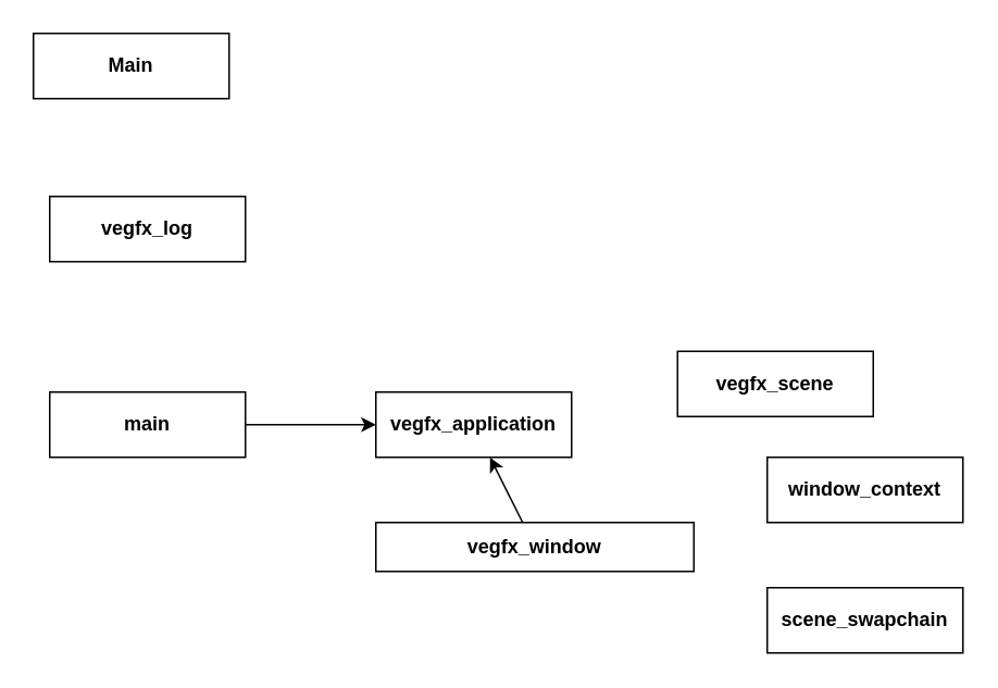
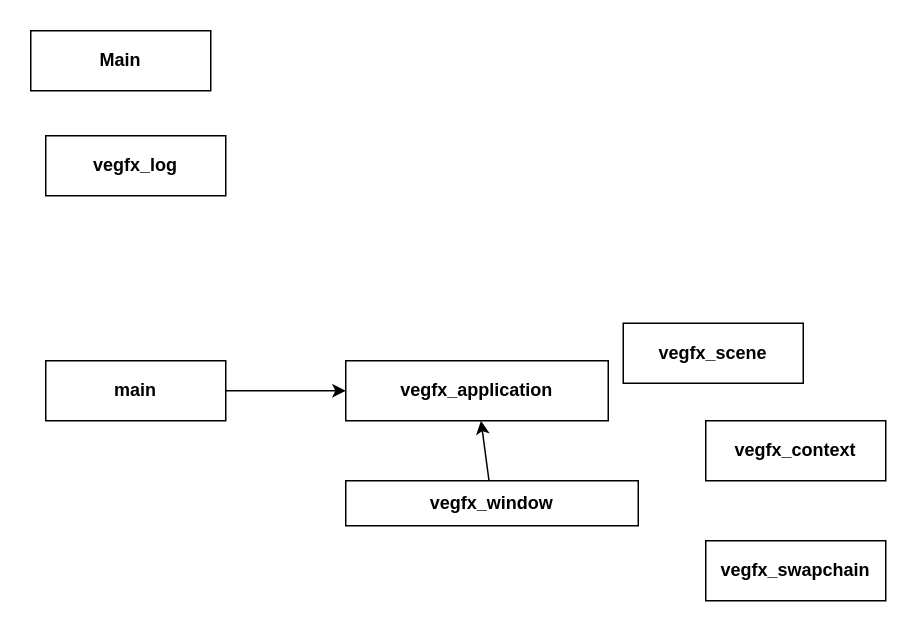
- <mxCell id="10" value="vegfx_log" style="rounded=0;whiteSpace=wrap;html=1;fontStyle=1" parent="1" vertex="1"><mxGeometry x="30" y="120" width="120" height="40" as="geometry" /></mxCell>
+ <mxCell id="10" value="vegfx_log" style="rounded=0;whiteSpace=wrap;html=1;fontStyle=1" parent="1" vertex="1"><mxGeometry x="30" y="90" width="120" height="40" as="geometry" /></mxCell>
- <mxCell id="5" value="vegfx_application" style="rounded=0;whiteSpace=wrap;html=1;fontStyle=1" parent="1" vertex="1"><mxGeometry x="230" y="240" width="120" height="40" as="geometry" /></mxCell>
+ <mxCell id="5" value="vegfx_application" style="rounded=0;whiteSpace=wrap;html=1;fontStyle=1" parent="1" vertex="1"><mxGeometry x="230" y="240" width="175" height="40" as="geometry" /></mxCell>
- <mxCell id="9" value="window_context" style="rounded=0;whiteSpace=wrap;html=1;fontStyle=1" parent="1" vertex="1"><mxGeometry x="470" y="280" width="120" height="40" as="geometry" /></mxCell>
+ <mxCell id="9" value="vegfx_context" style="rounded=0;whiteSpace=wrap;html=1;fontStyle=1" parent="1" vertex="1"><mxGeometry x="470" y="280" width="120" height="40" as="geometry" /></mxCell>
- <mxCell id="2" value="scene_swapchain" style="rounded=0;whiteSpace=wrap;html=1;fontStyle=1" parent="1" vertex="1"><mxGeometry x="470" y="360" width="120" height="40" as="geometry" /></mxCell>
+ <mxCell id="2" value="vegfx_swapchain" style="rounded=0;whiteSpace=wrap;html=1;fontStyle=1" parent="1" vertex="1"><mxGeometry x="470" y="360" width="120" height="40" as="geometry" /></mxCell>
